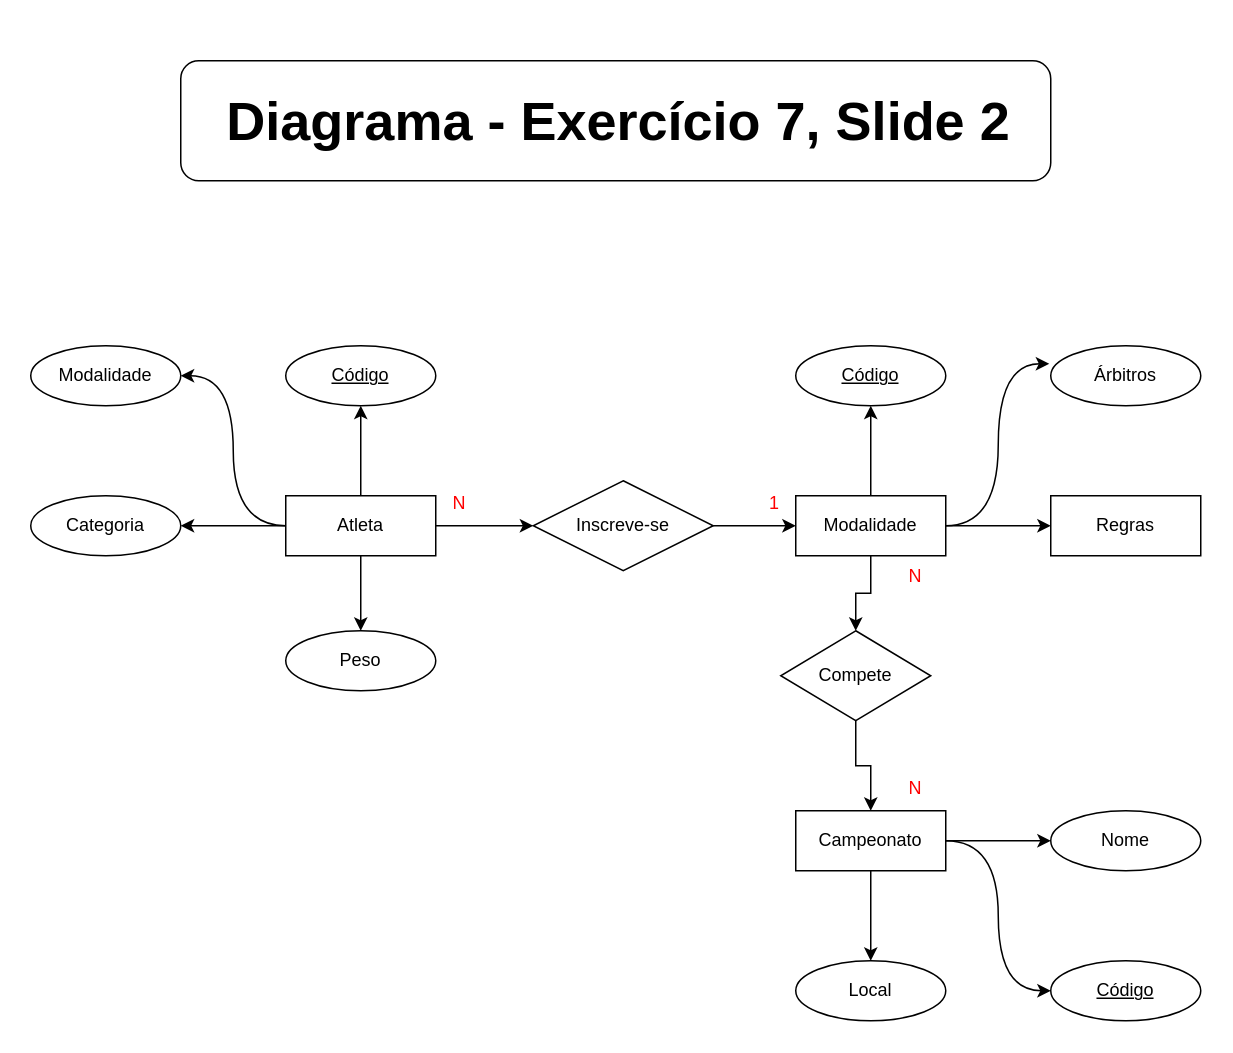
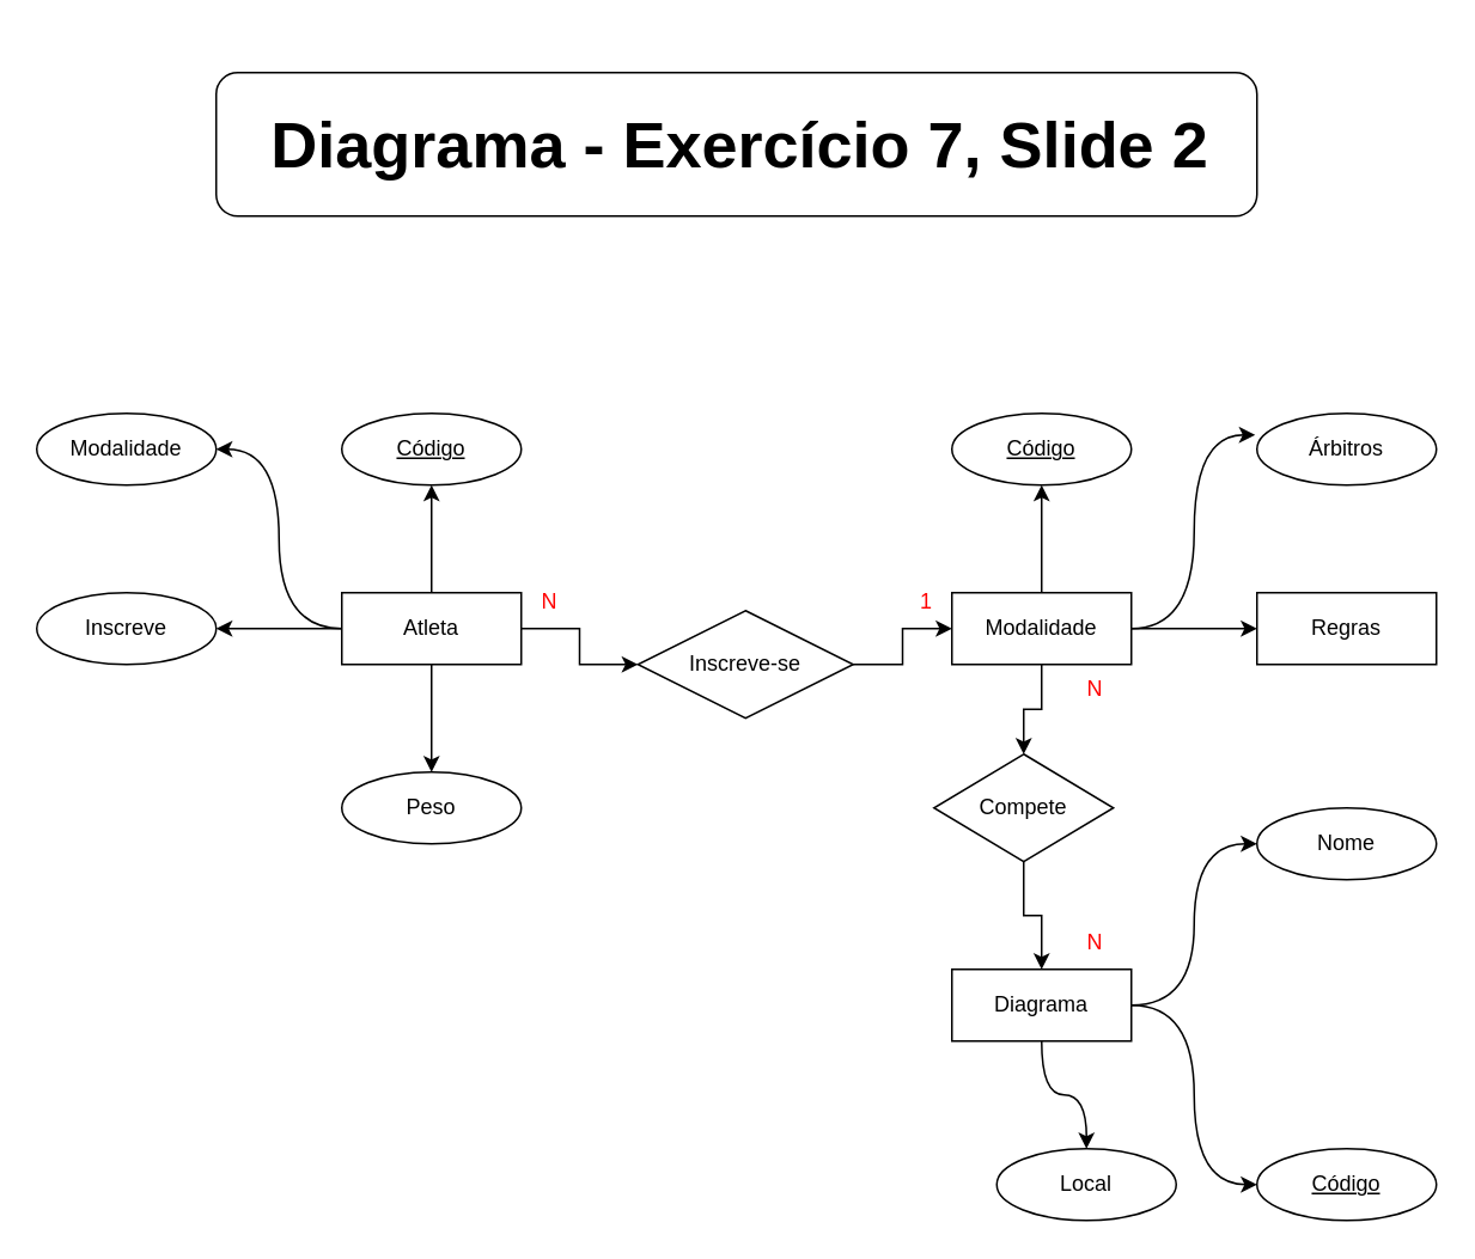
- <mxCell id="2" value="Categoria" style="ellipse;whiteSpace=wrap;html=1;align=center;" parent="1" vertex="1"><mxGeometry x="20" y="330" width="100" height="40" as="geometry" /></mxCell>
+ <mxCell id="2" value="Inscreve" style="ellipse;whiteSpace=wrap;html=1;align=center;" parent="1" vertex="1"><mxGeometry x="20" y="330" width="100" height="40" as="geometry" /></mxCell>
- <mxCell id="28" value="Inscreve-se" style="shape=rhombus;perimeter=rhombusPerimeter;whiteSpace=wrap;html=1;align=center;" parent="1" vertex="1"><mxGeometry x="355" y="320" width="120" height="60" as="geometry" /></mxCell>
+ <mxCell id="28" value="Inscreve-se" style="shape=rhombus;perimeter=rhombusPerimeter;whiteSpace=wrap;html=1;align=center;" parent="1" vertex="1"><mxGeometry x="355" y="340" width="120" height="60" as="geometry" /></mxCell>
- <mxCell id="25" value="Peso" style="ellipse;whiteSpace=wrap;html=1;align=center;" parent="1" vertex="1"><mxGeometry x="190" y="420" width="100" height="40" as="geometry" /></mxCell>
+ <mxCell id="25" value="Peso" style="ellipse;whiteSpace=wrap;html=1;align=center;" parent="1" vertex="1"><mxGeometry x="190" y="430" width="100" height="40" as="geometry" /></mxCell>
- <mxCell id="22" value="Campeonato" style="whiteSpace=wrap;html=1;align=center;" parent="1" vertex="1"><mxGeometry x="530" y="540" width="100" height="40" as="geometry" /></mxCell>
+ <mxCell id="22" value="Diagrama" style="whiteSpace=wrap;html=1;align=center;" parent="1" vertex="1"><mxGeometry x="530" y="540" width="100" height="40" as="geometry" /></mxCell>
- <mxCell id="23" value="Nome" style="ellipse;whiteSpace=wrap;html=1;align=center;" parent="1" vertex="1"><mxGeometry x="700" y="540" width="100" height="40" as="geometry" /></mxCell>
+ <mxCell id="23" value="Nome" style="ellipse;whiteSpace=wrap;html=1;align=center;" parent="1" vertex="1"><mxGeometry x="700" y="450" width="100" height="40" as="geometry" /></mxCell>
- <mxCell id="24" value="Local" style="ellipse;whiteSpace=wrap;html=1;align=center;" parent="1" vertex="1"><mxGeometry x="530" y="640" width="100" height="40" as="geometry" /></mxCell>
+ <mxCell id="24" value="Local" style="ellipse;whiteSpace=wrap;html=1;align=center;" parent="1" vertex="1"><mxGeometry x="555" y="640" width="100" height="40" as="geometry" /></mxCell>
